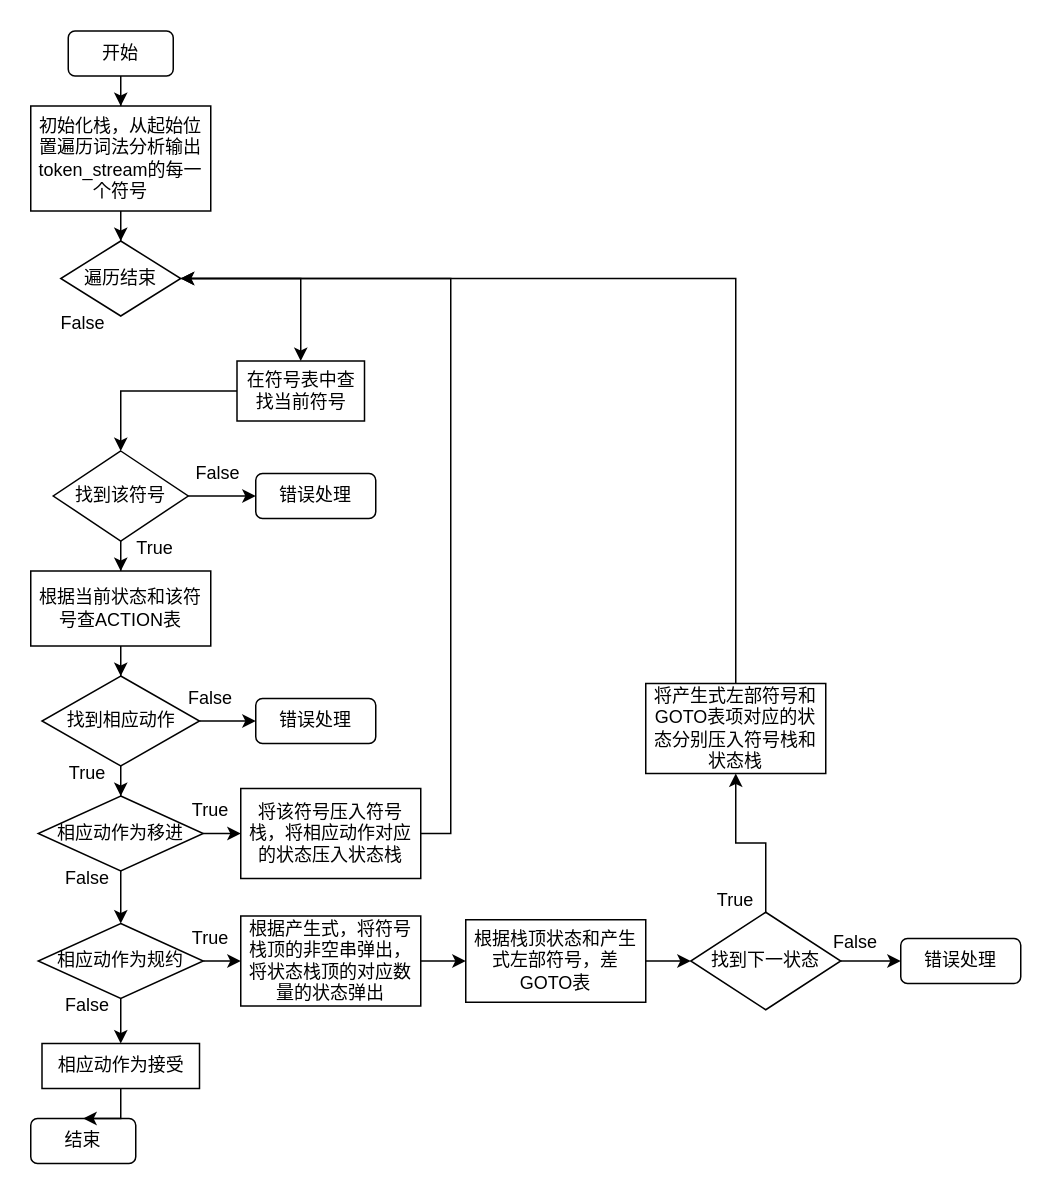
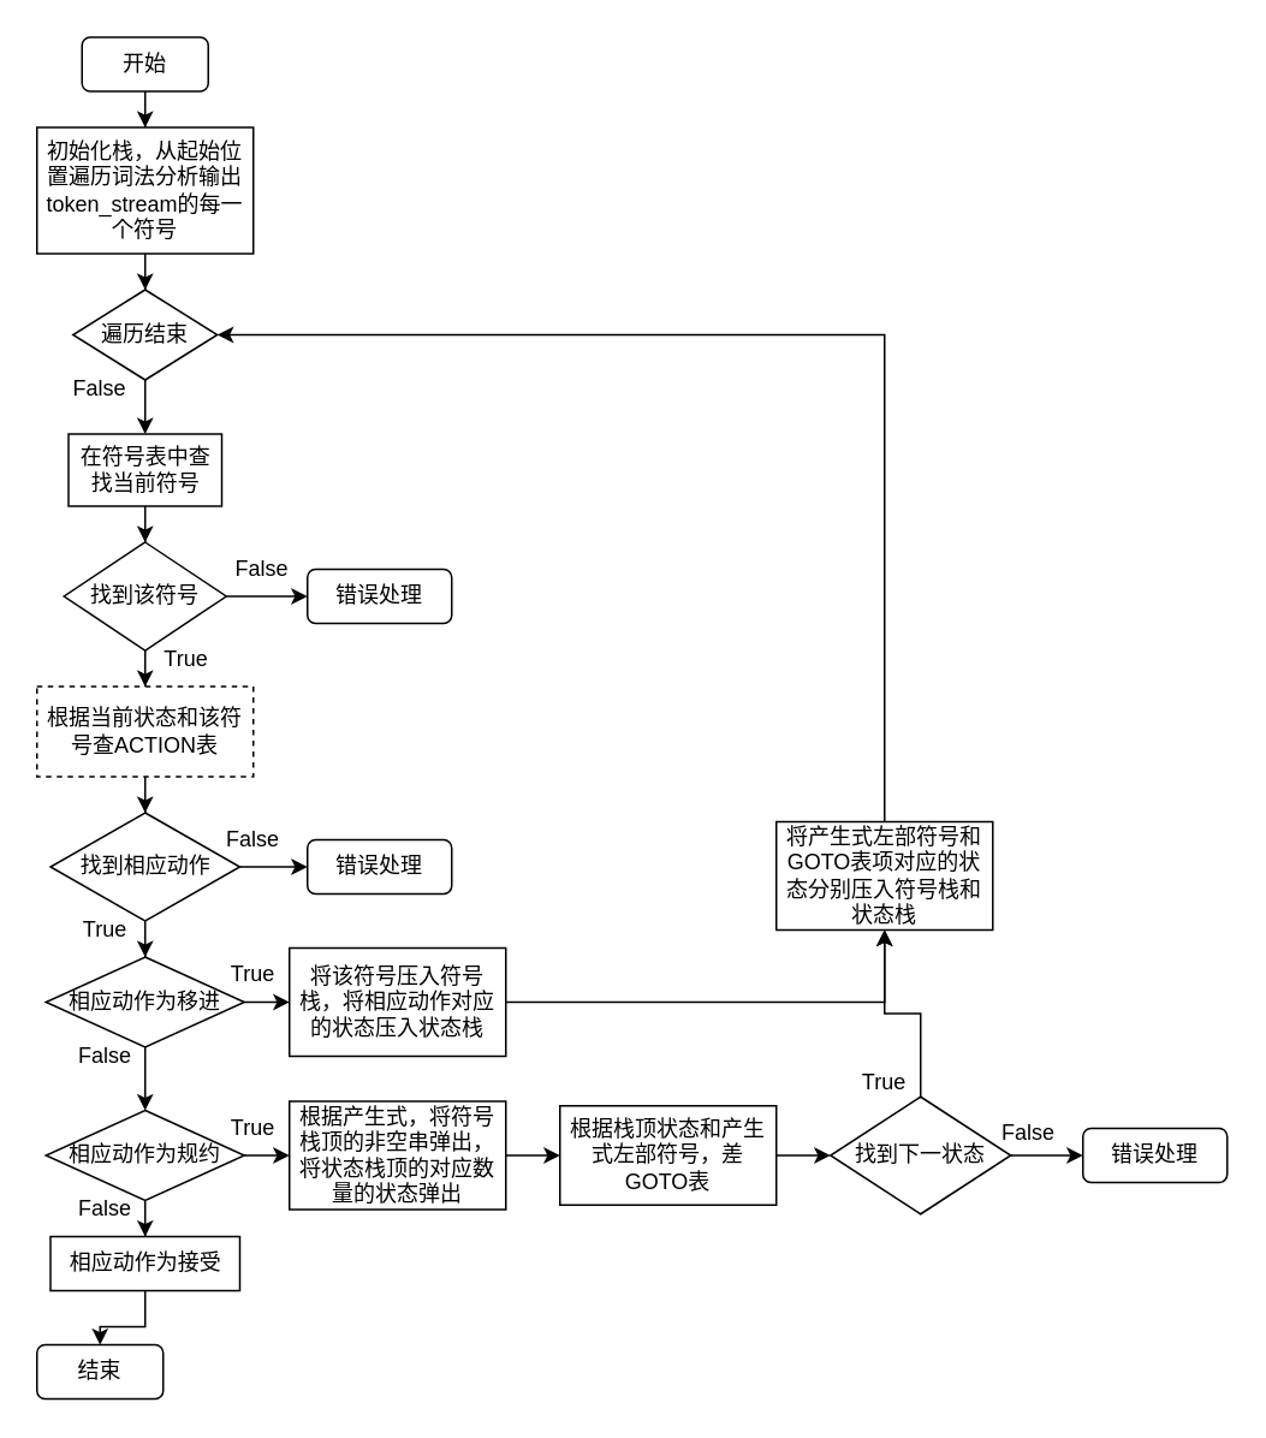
- <mxCell id="10" value="在符号表中查找当前符号" style="rounded=0;whiteSpace=wrap;html=1;" vertex="1" parent="1"><mxGeometry x="157.5" y="240" width="85" height="40" as="geometry" /></mxCell>
+ <mxCell id="10" value="在符号表中查找当前符号" style="rounded=0;whiteSpace=wrap;html=1;" vertex="1" parent="1"><mxGeometry x="37.5" y="240" width="85" height="40" as="geometry" /></mxCell>
- <mxCell id="28" style="edgeStyle=orthogonalEdgeStyle;rounded=0;orthogonalLoop=1;jettySize=auto;html=1;exitX=1;exitY=0.5;exitDx=0;exitDy=0;entryX=1;entryY=0.5;entryDx=0;entryDy=0;" edge="1" parent="1" source="29" target="8"><mxGeometry relative="1" as="geometry" /></mxCell>
+ <mxCell id="28" style="edgeStyle=orthogonalEdgeStyle;rounded=0;orthogonalLoop=1;jettySize=auto;html=1;exitX=1;exitY=0.5;exitDx=0;exitDy=0;" edge="1" parent="1" source="29" target="46"><mxGeometry relative="1" as="geometry" /></mxCell>
- <mxCell id="17" value="根据当前状态和该符号查ACTION表" style="rounded=0;whiteSpace=wrap;html=1;" vertex="1" parent="1"><mxGeometry x="20" y="380" width="120" height="50" as="geometry" /></mxCell>
+ <mxCell id="17" value="根据当前状态和该符号查ACTION表" style="rounded=0;whiteSpace=wrap;html=1;dashed=1;" vertex="1" parent="1"><mxGeometry x="20" y="380" width="120" height="50" as="geometry" /></mxCell>
- <mxCell id="33" value="相应动作为接受" style="rounded=0;whiteSpace=wrap;html=1;" vertex="1" parent="1"><mxGeometry x="27.5" y="695" width="105" height="30" as="geometry" /></mxCell>
+ <mxCell id="33" value="相应动作为接受" style="rounded=0;whiteSpace=wrap;html=1;" vertex="1" parent="1"><mxGeometry x="27.5" y="685" width="105" height="30" as="geometry" /></mxCell>
